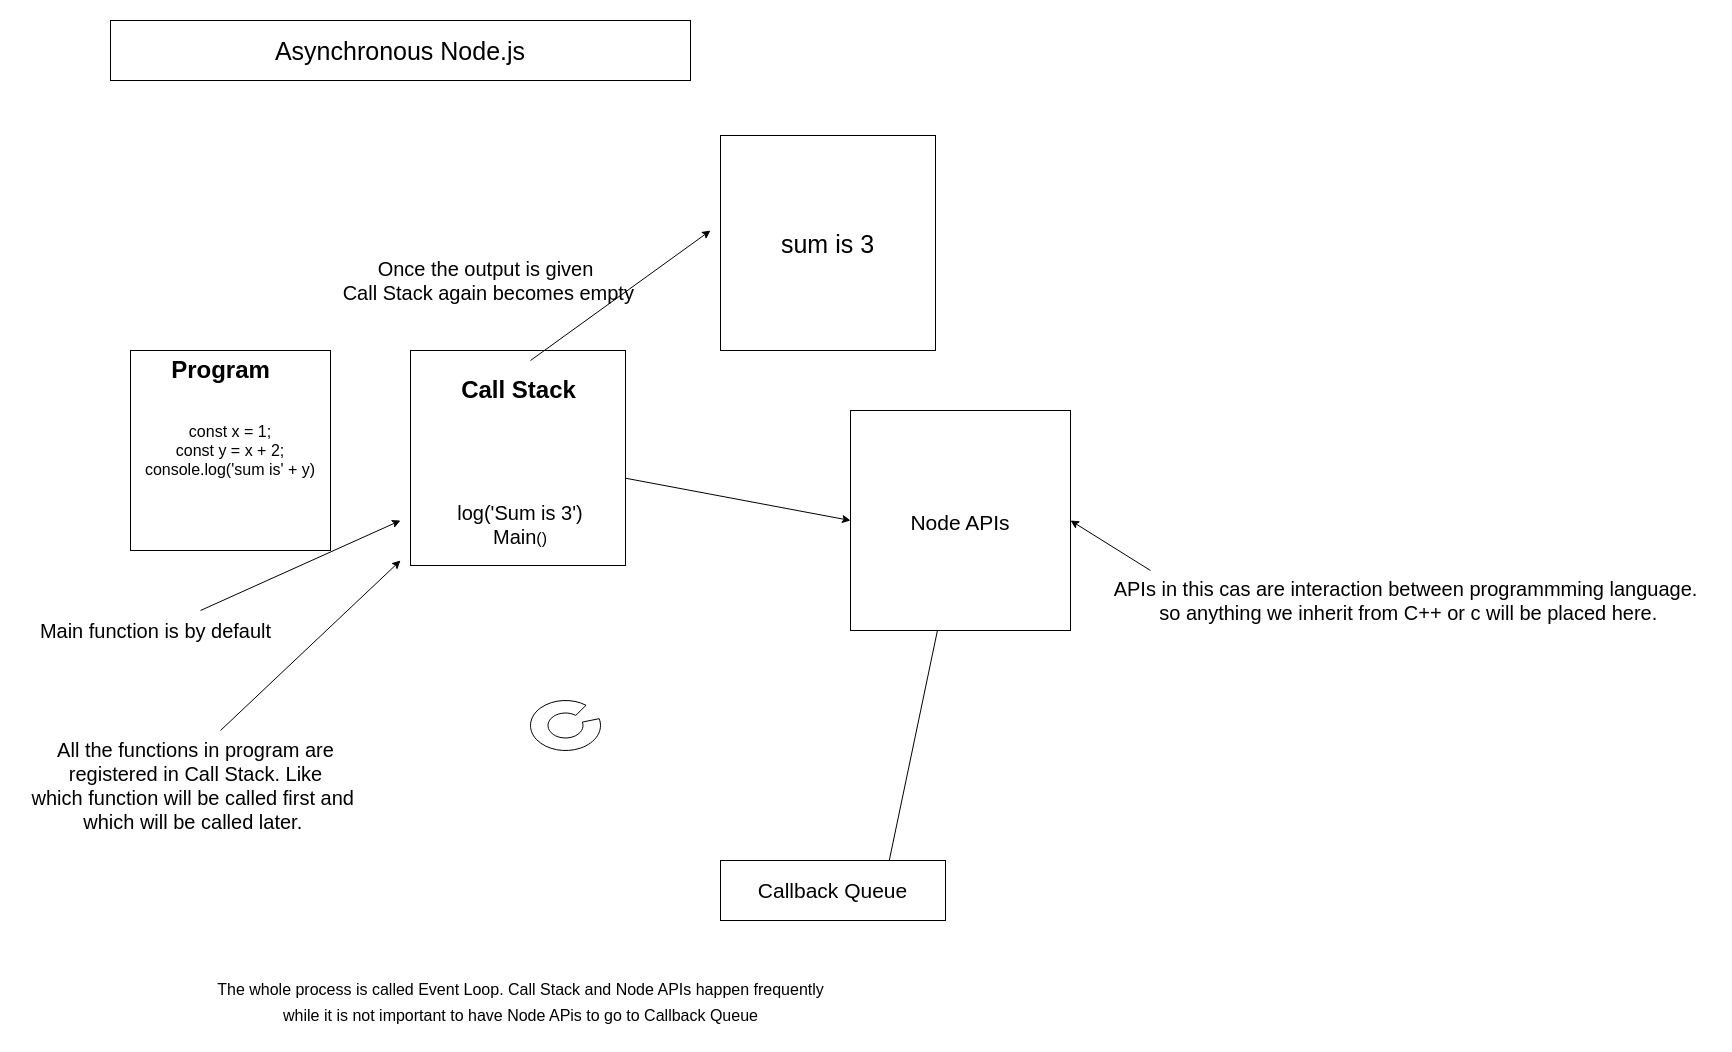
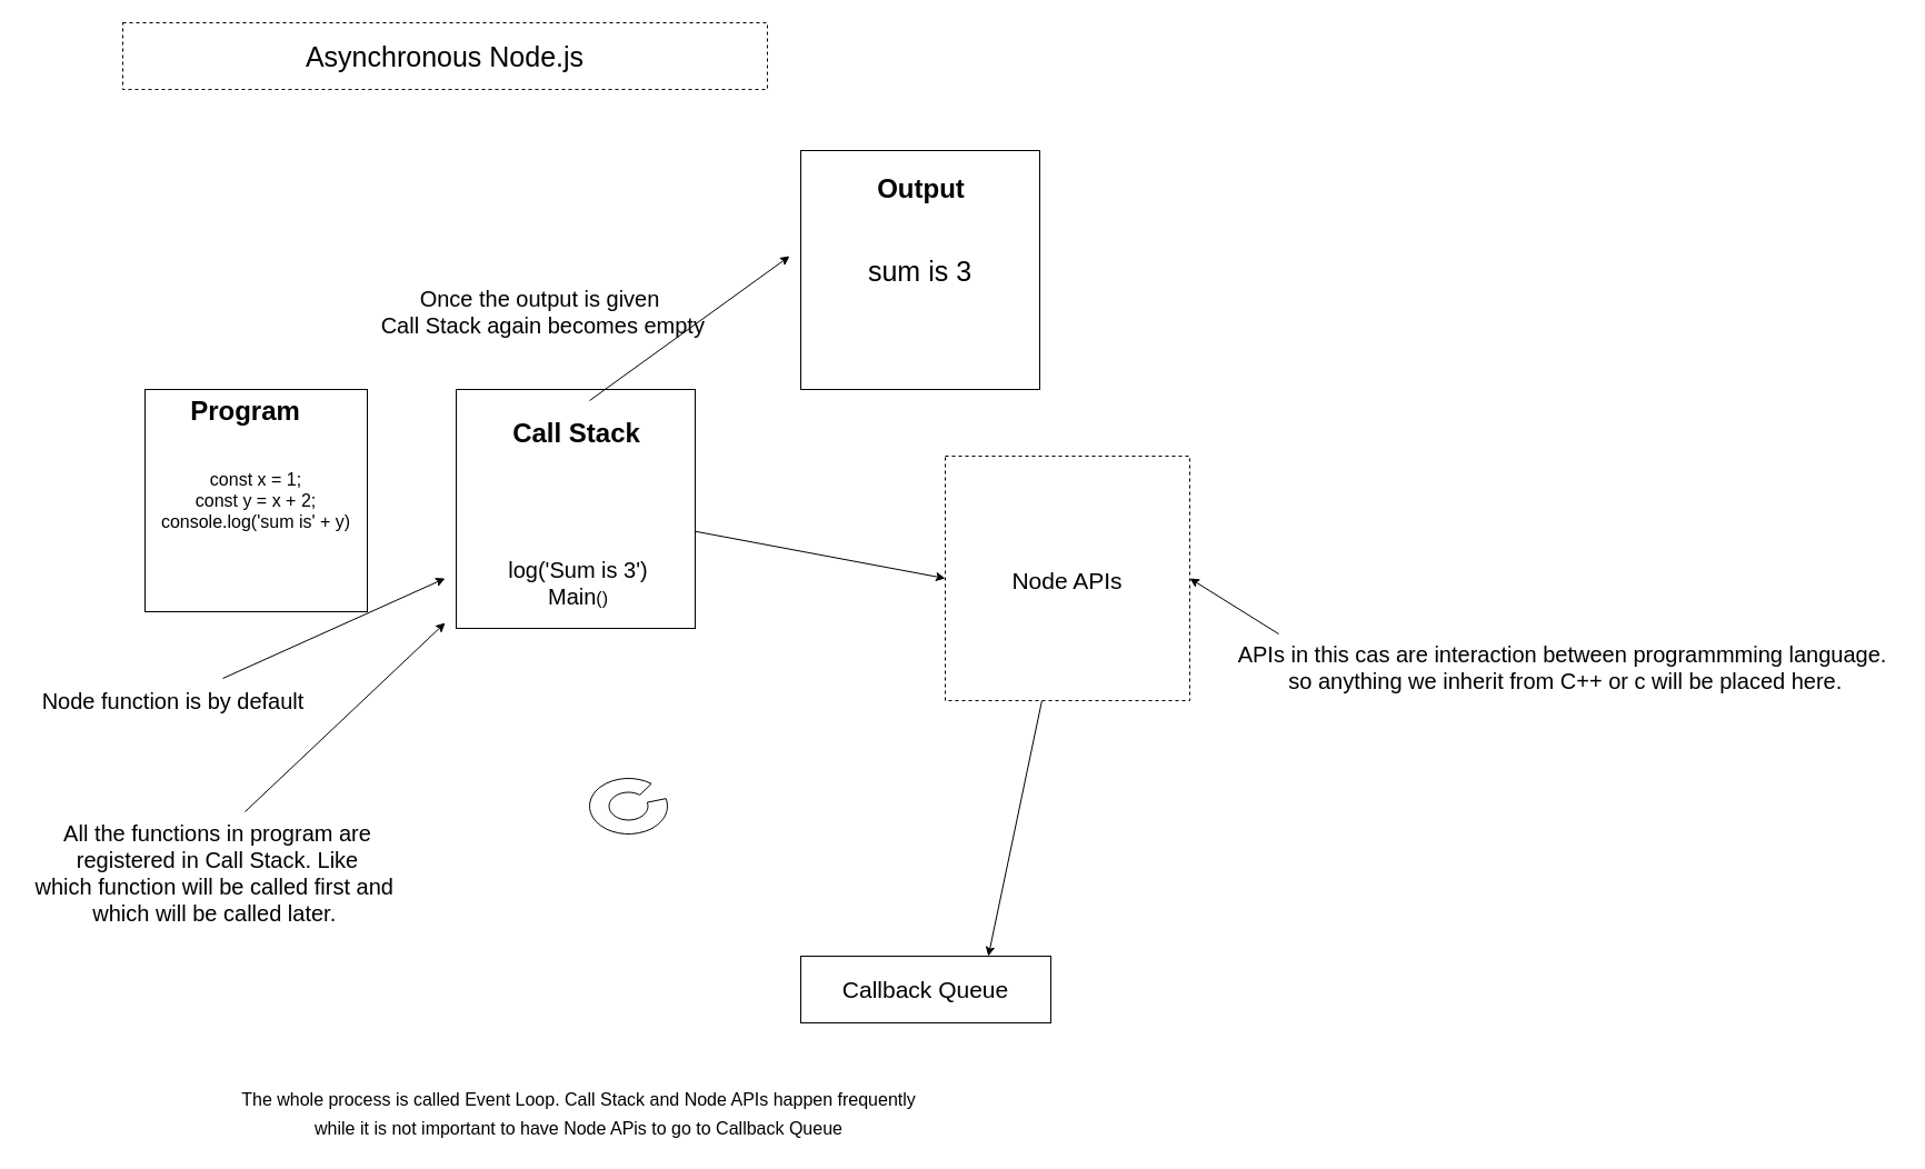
- <mxCell id="2" value="&lt;font style=&quot;font-size: 25px;&quot;&gt;Asynchronous Node.js&lt;/font&gt;" style="rounded=0;whiteSpace=wrap;html=1;" vertex="1" parent="1"><mxGeometry x="110" y="20" width="580" height="60" as="geometry" /></mxCell>
+ <mxCell id="2" value="&lt;font style=&quot;font-size: 25px;&quot;&gt;Asynchronous Node.js&lt;/font&gt;" style="rounded=0;whiteSpace=wrap;html=1;dashed=1;" vertex="1" parent="1"><mxGeometry x="110" y="20" width="580" height="60" as="geometry" /></mxCell>
+ <mxCell id="19" value="Output" style="text;strokeColor=none;fillColor=none;html=1;fontSize=24;fontStyle=1;verticalAlign=middle;align=center;" vertex="1" parent="1"><mxGeometry x="777.5" y="150" width="100" height="40" as="geometry" /></mxCell>
- <mxCell id="6" value="&lt;font style=&quot;font-size: 21px;&quot;&gt;Node APIs&lt;/font&gt;" style="whiteSpace=wrap;html=1;aspect=fixed;fontSize=25;" vertex="1" parent="1"><mxGeometry x="850" y="410" width="220" height="220" as="geometry" /></mxCell>
+ <mxCell id="6" value="&lt;font style=&quot;font-size: 21px;&quot;&gt;Node APIs&lt;/font&gt;" style="whiteSpace=wrap;html=1;aspect=fixed;fontSize=25;dashed=1;" vertex="1" parent="1"><mxGeometry x="850" y="410" width="220" height="220" as="geometry" /></mxCell>
- <mxCell id="17" value="Main function is by default&lt;br&gt;" style="text;html=1;align=center;verticalAlign=middle;resizable=0;points=[];autosize=1;strokeColor=none;fillColor=none;fontSize=20;" vertex="1" parent="1"><mxGeometry x="30" y="610" width="250" height="40" as="geometry" /></mxCell>
+ <mxCell id="17" value="Node function is by default&lt;br&gt;" style="text;html=1;align=center;verticalAlign=middle;resizable=0;points=[];autosize=1;strokeColor=none;fillColor=none;fontSize=20;" vertex="1" parent="1"><mxGeometry x="30" y="610" width="250" height="40" as="geometry" /></mxCell>
- <mxCell id="5" style="edgeStyle=none;html=1;entryX=0.75;entryY=0;entryDx=0;entryDy=0;fontSize=21;endArrow=none;" edge="1" parent="1" source="6" target="7"><mxGeometry relative="1" as="geometry" /></mxCell>
+ <mxCell id="5" style="edgeStyle=none;html=1;entryX=0.75;entryY=0;entryDx=0;entryDy=0;fontSize=21;" edge="1" parent="1" source="6" target="7"><mxGeometry relative="1" as="geometry" /></mxCell>
